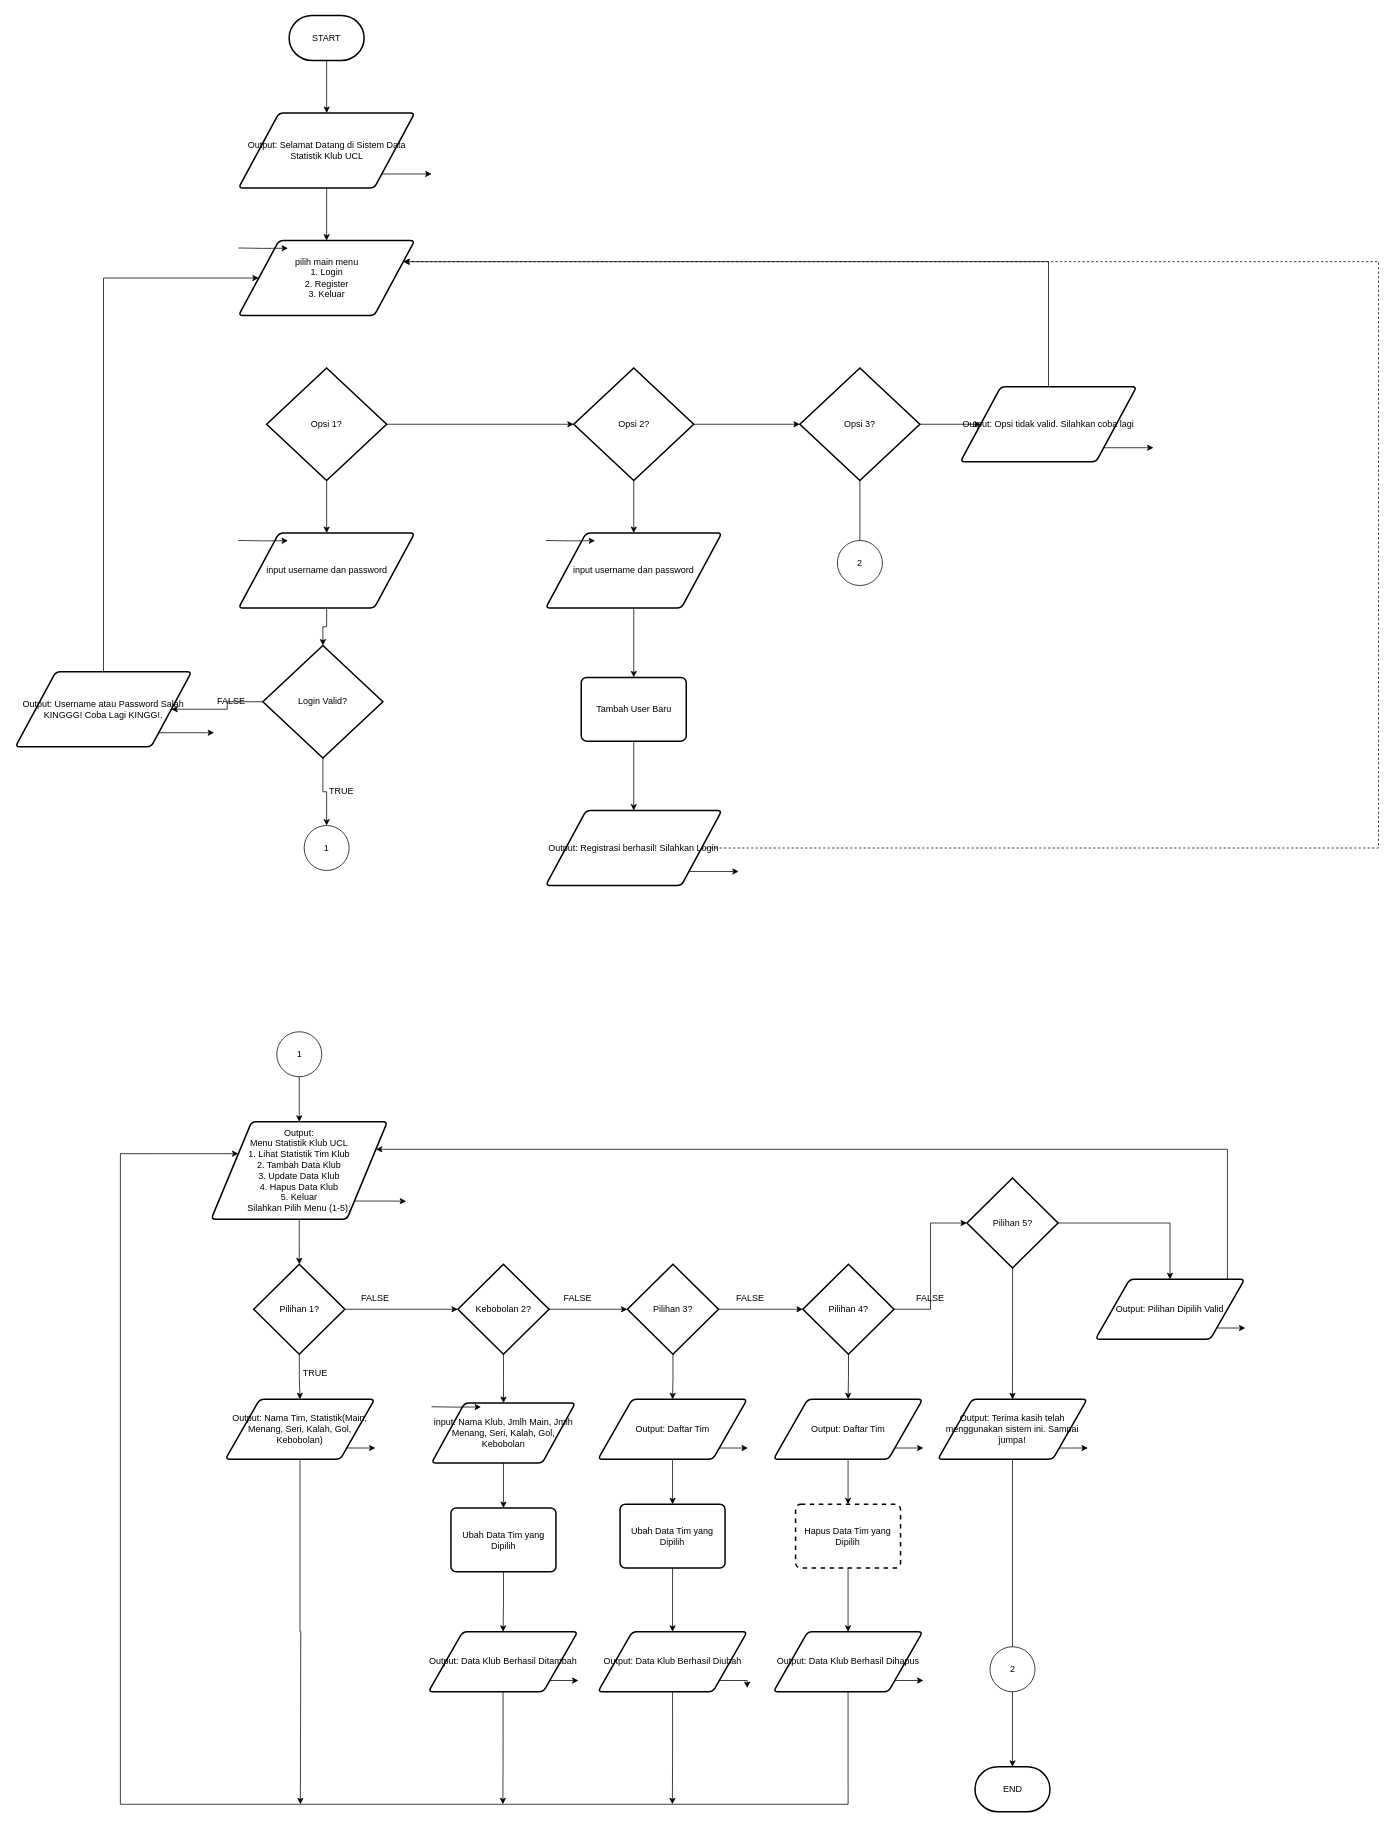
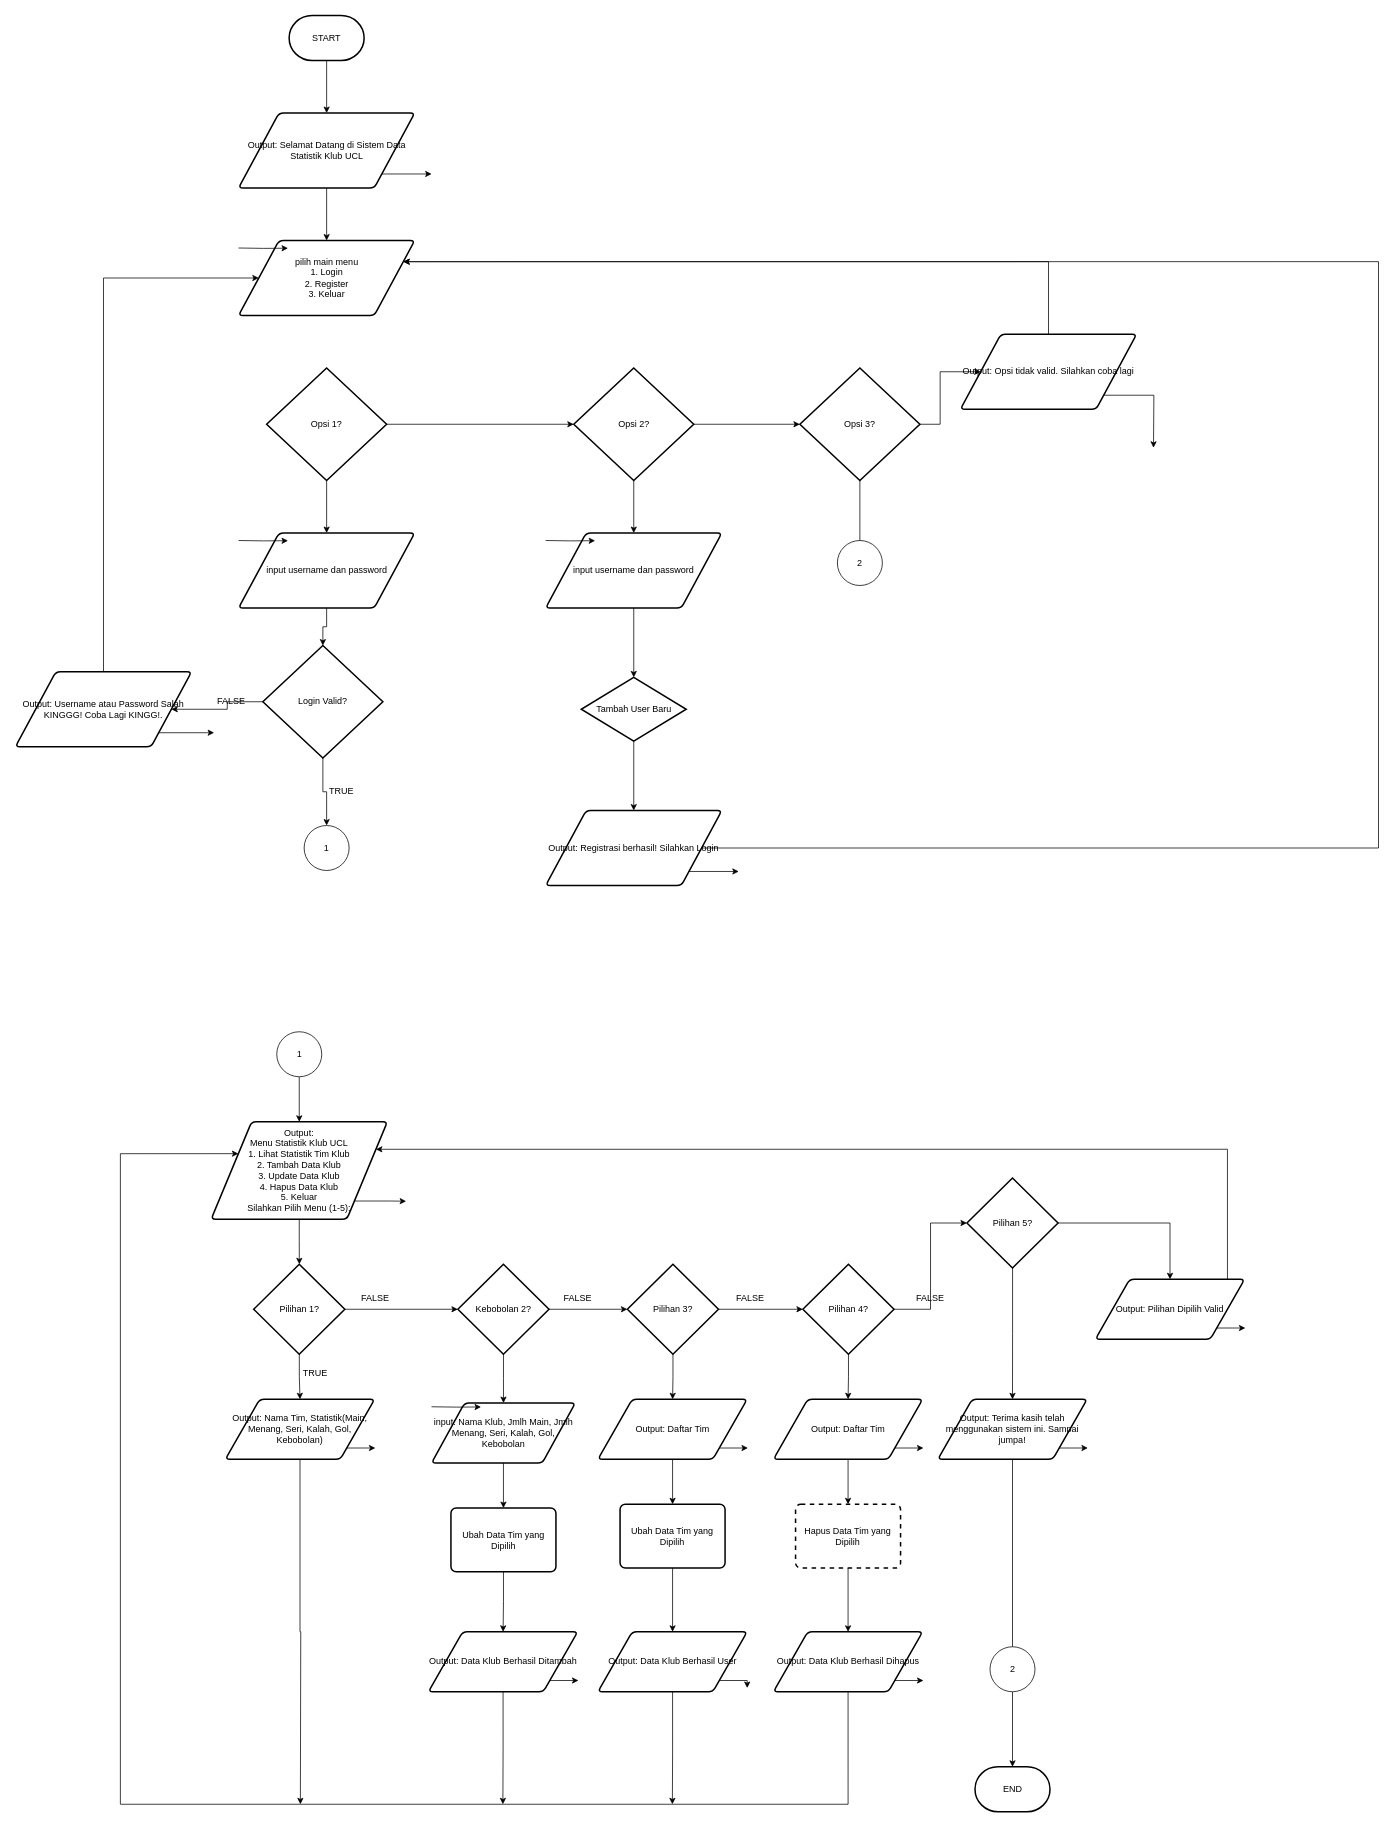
- <mxCell id="106" value="Output: &lt;span style=&quot;white-space-collapse: preserve;&quot;&gt;Opsi tidak valid. Silahkan coba lagi&lt;/span&gt;" style="shape=parallelogram;html=1;strokeWidth=2;perimeter=parallelogramPerimeter;whiteSpace=wrap;rounded=1;arcSize=12;size=0.23;" parent="1" vertex="1"><mxGeometry x="1280" y="515" width="235" height="100" as="geometry" /></mxCell>
+ <mxCell id="106" value="Output: &lt;span style=&quot;white-space-collapse: preserve;&quot;&gt;Opsi tidak valid. Silahkan coba lagi&lt;/span&gt;" style="shape=parallelogram;html=1;strokeWidth=2;perimeter=parallelogramPerimeter;whiteSpace=wrap;rounded=1;arcSize=12;size=0.23;" parent="1" vertex="1"><mxGeometry x="1280" y="445" width="235" height="100" as="geometry" /></mxCell>
- <mxCell id="92" value="Tambah User Baru" style="rounded=1;whiteSpace=wrap;html=1;absoluteArcSize=1;arcSize=14;strokeWidth=2;" parent="1" vertex="1"><mxGeometry x="774.5" y="902.5" width="140" height="85" as="geometry" /></mxCell>
+ <mxCell id="92" value="Tambah User Baru" style="rhombus;whiteSpace=wrap;html=1;absoluteArcSize=1;arcSize=14;strokeWidth=2;" parent="1" vertex="1"><mxGeometry x="774.5" y="902.5" width="140" height="85" as="geometry" /></mxCell>
- <mxCell id="94" style="edgeStyle=orthogonalEdgeStyle;rounded=0;orthogonalLoop=1;jettySize=auto;html=1;exitX=1;exitY=0.5;exitDx=0;exitDy=0;entryX=1;entryY=0.25;entryDx=0;entryDy=0;dashed=1;" parent="1" source="95" target="67" edge="1"><mxGeometry relative="1" as="geometry"><Array as="points"><mxPoint x="1837.5" y="1130" /><mxPoint x="1837.5" y="348" /></Array></mxGeometry></mxCell>
+ <mxCell id="94" style="edgeStyle=orthogonalEdgeStyle;rounded=0;orthogonalLoop=1;jettySize=auto;html=1;exitX=1;exitY=0.5;exitDx=0;exitDy=0;entryX=1;entryY=0.25;entryDx=0;entryDy=0;" parent="1" source="95" target="67" edge="1"><mxGeometry relative="1" as="geometry"><Array as="points"><mxPoint x="1837.5" y="1130" /><mxPoint x="1837.5" y="348" /></Array></mxGeometry></mxCell>
- <mxCell id="41" value="Output: Data Klub Berhasil Diubah" style="shape=parallelogram;html=1;strokeWidth=2;perimeter=parallelogramPerimeter;whiteSpace=wrap;rounded=1;arcSize=12;size=0.23;" parent="1" vertex="1"><mxGeometry x="796.75" y="2175" width="199" height="80" as="geometry" /></mxCell>
+ <mxCell id="41" value="Output: Data Klub Berhasil User" style="shape=parallelogram;html=1;strokeWidth=2;perimeter=parallelogramPerimeter;whiteSpace=wrap;rounded=1;arcSize=12;size=0.23;" parent="1" vertex="1"><mxGeometry x="796.75" y="2175" width="199" height="80" as="geometry" /></mxCell>
